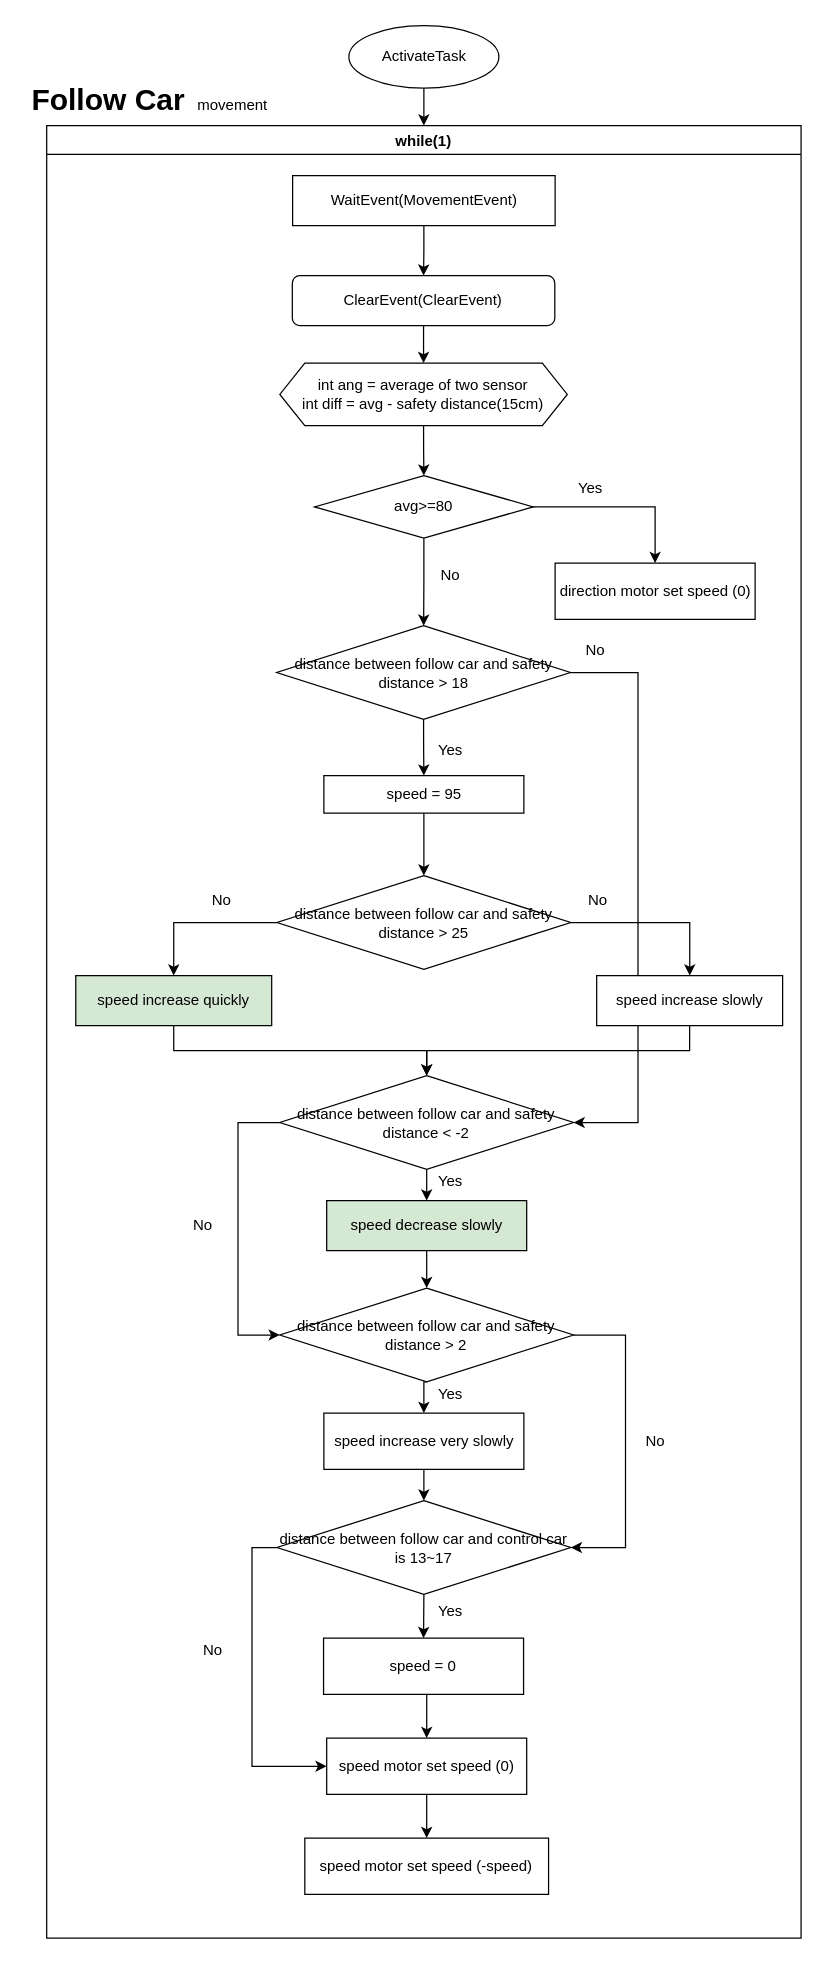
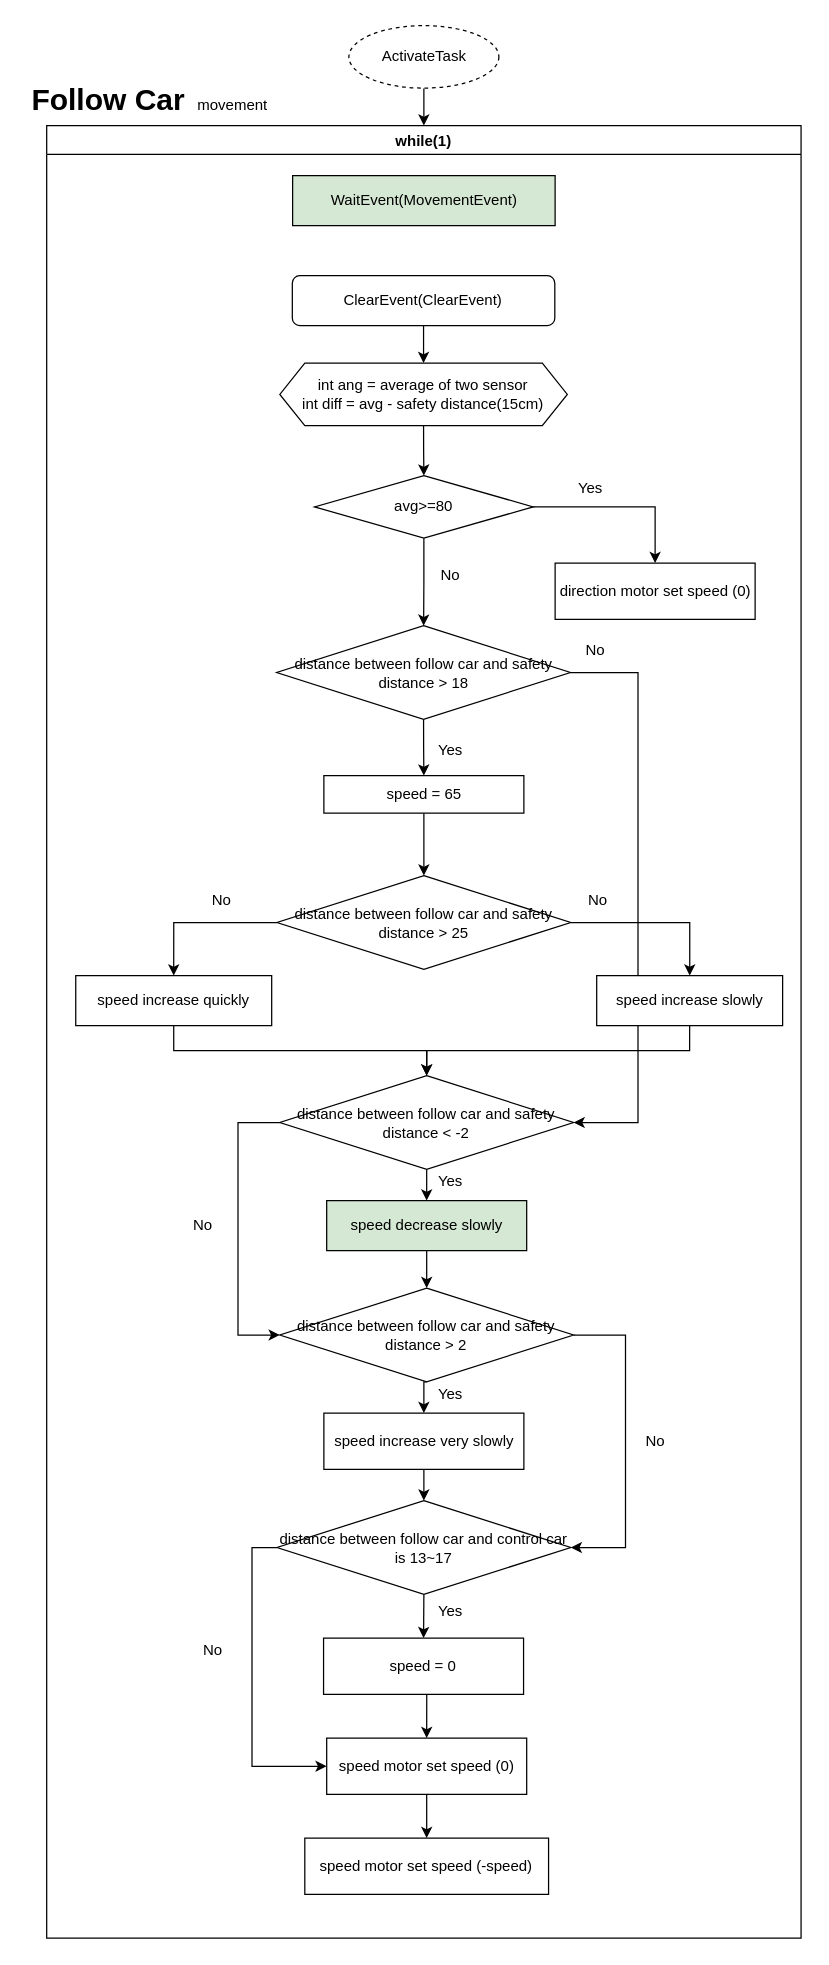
- <mxCell id="3" value="ActivateTask" style="ellipse;whiteSpace=wrap;html=1;" parent="1" vertex="1"><mxGeometry x="278.5" y="20" width="120" height="50" as="geometry" /></mxCell>
+ <mxCell id="3" value="ActivateTask" style="ellipse;whiteSpace=wrap;html=1;dashed=1;" parent="1" vertex="1"><mxGeometry x="278.5" y="20" width="120" height="50" as="geometry" /></mxCell>
- <mxCell id="7" value="WaitEvent(MovementEvent)" style="rounded=0;whiteSpace=wrap;html=1;" vertex="1" parent="5"><mxGeometry x="196.75" y="40" width="210" height="40" as="geometry" /></mxCell>
+ <mxCell id="7" value="WaitEvent(MovementEvent)" style="rounded=0;whiteSpace=wrap;html=1;fillColor=#d5e8d4;" vertex="1" parent="5"><mxGeometry x="196.75" y="40" width="210" height="40" as="geometry" /></mxCell>
- <mxCell id="6" style="edgeStyle=orthogonalEdgeStyle;rounded=0;orthogonalLoop=1;jettySize=auto;html=1;exitX=0.5;exitY=1;exitDx=0;exitDy=0;entryX=0.5;entryY=0;entryDx=0;entryDy=0;" edge="1" parent="5" source="7" target="9"><mxGeometry relative="1" as="geometry" /></mxCell>
- <mxCell id="20" value="speed = 95" style="rounded=0;whiteSpace=wrap;html=1;" vertex="1" parent="5"><mxGeometry x="221.75" y="520" width="160" height="30" as="geometry" /></mxCell>
+ <mxCell id="20" value="speed = 65" style="rounded=0;whiteSpace=wrap;html=1;" vertex="1" parent="5"><mxGeometry x="221.75" y="520" width="160" height="30" as="geometry" /></mxCell>
- <mxCell id="25" value="speed increase quickly" style="rounded=0;whiteSpace=wrap;html=1;fillColor=#d5e8d4;" vertex="1" parent="5"><mxGeometry x="23.25" y="680" width="156.75" height="40" as="geometry" /></mxCell>
+ <mxCell id="25" value="speed increase quickly" style="rounded=0;whiteSpace=wrap;html=1;" vertex="1" parent="5"><mxGeometry x="23.25" y="680" width="156.75" height="40" as="geometry" /></mxCell>
